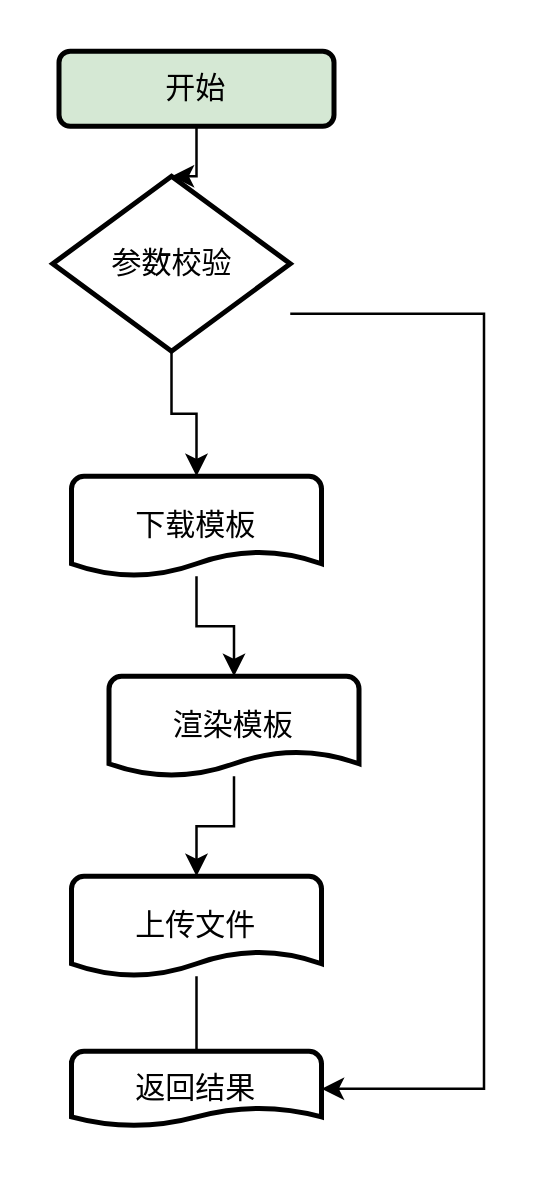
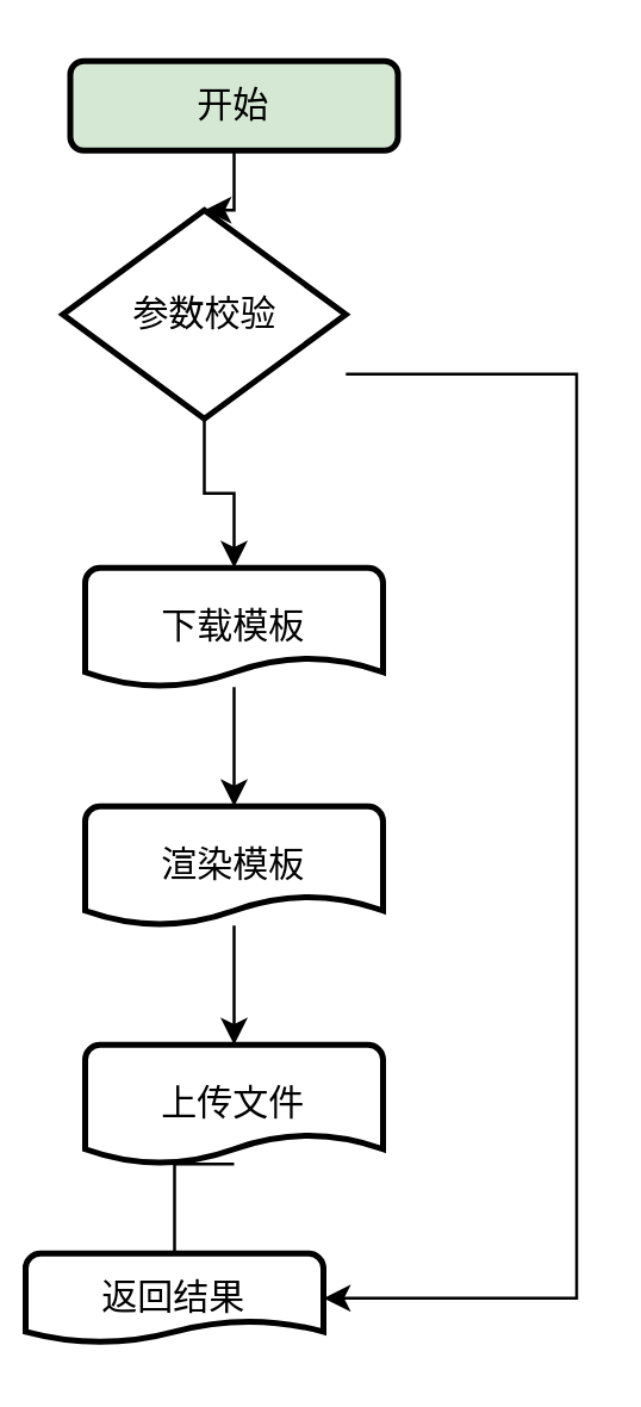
- <mxCell id="10" value="渲染模板" style="strokeWidth=2;html=1;shape=mxgraph.flowchart.document2;whiteSpace=wrap;size=0.25;" vertex="1" parent="1"><mxGeometry x="43" y="270" width="100" height="40" as="geometry" /></mxCell>
+ <mxCell id="10" value="渲染模板" style="strokeWidth=2;html=1;shape=mxgraph.flowchart.document2;whiteSpace=wrap;size=0.25;" vertex="1" parent="1"><mxGeometry x="28" y="270" width="100" height="40" as="geometry" /></mxCell>
- <mxCell id="13" value="返回结果" style="strokeWidth=2;html=1;shape=mxgraph.flowchart.document2;whiteSpace=wrap;size=0.25;gradientDirection=north;rounded=1;" vertex="1" parent="1"><mxGeometry x="28" y="420" width="100" height="30" as="geometry" /></mxCell>
+ <mxCell id="13" value="返回结果" style="strokeWidth=2;html=1;shape=mxgraph.flowchart.document2;whiteSpace=wrap;size=0.25;gradientDirection=north;rounded=1;" vertex="1" parent="1"><mxGeometry x="8" y="420" width="100" height="30" as="geometry" /></mxCell>
